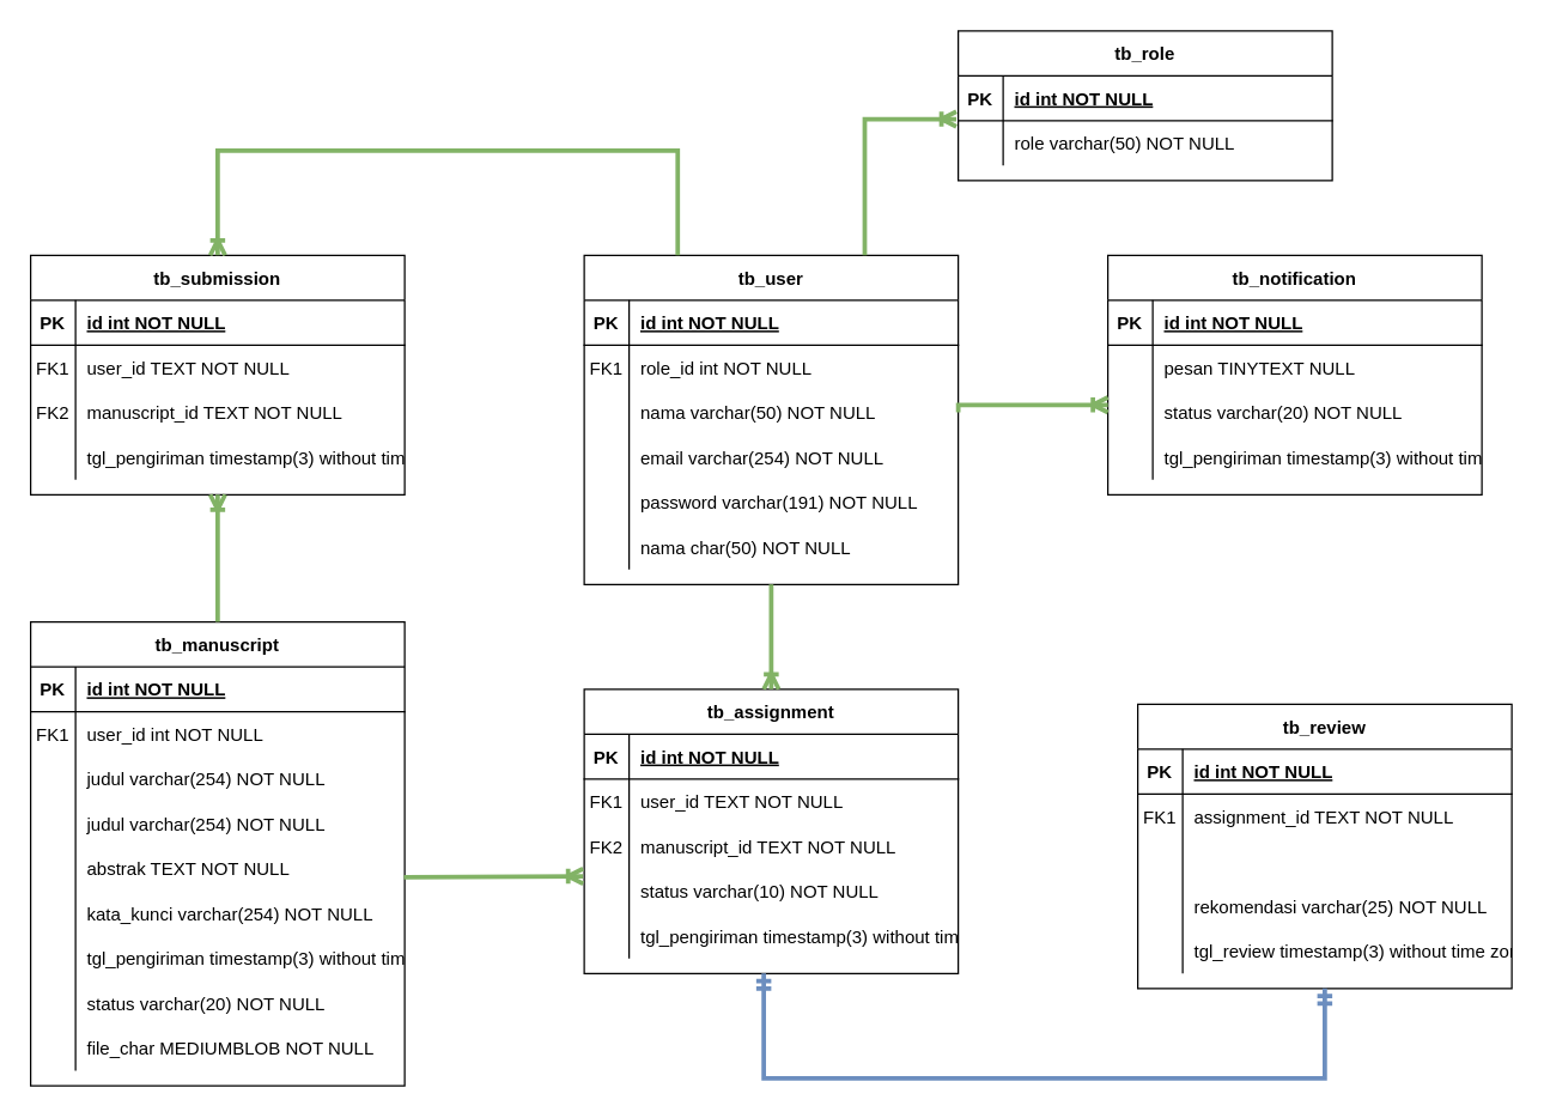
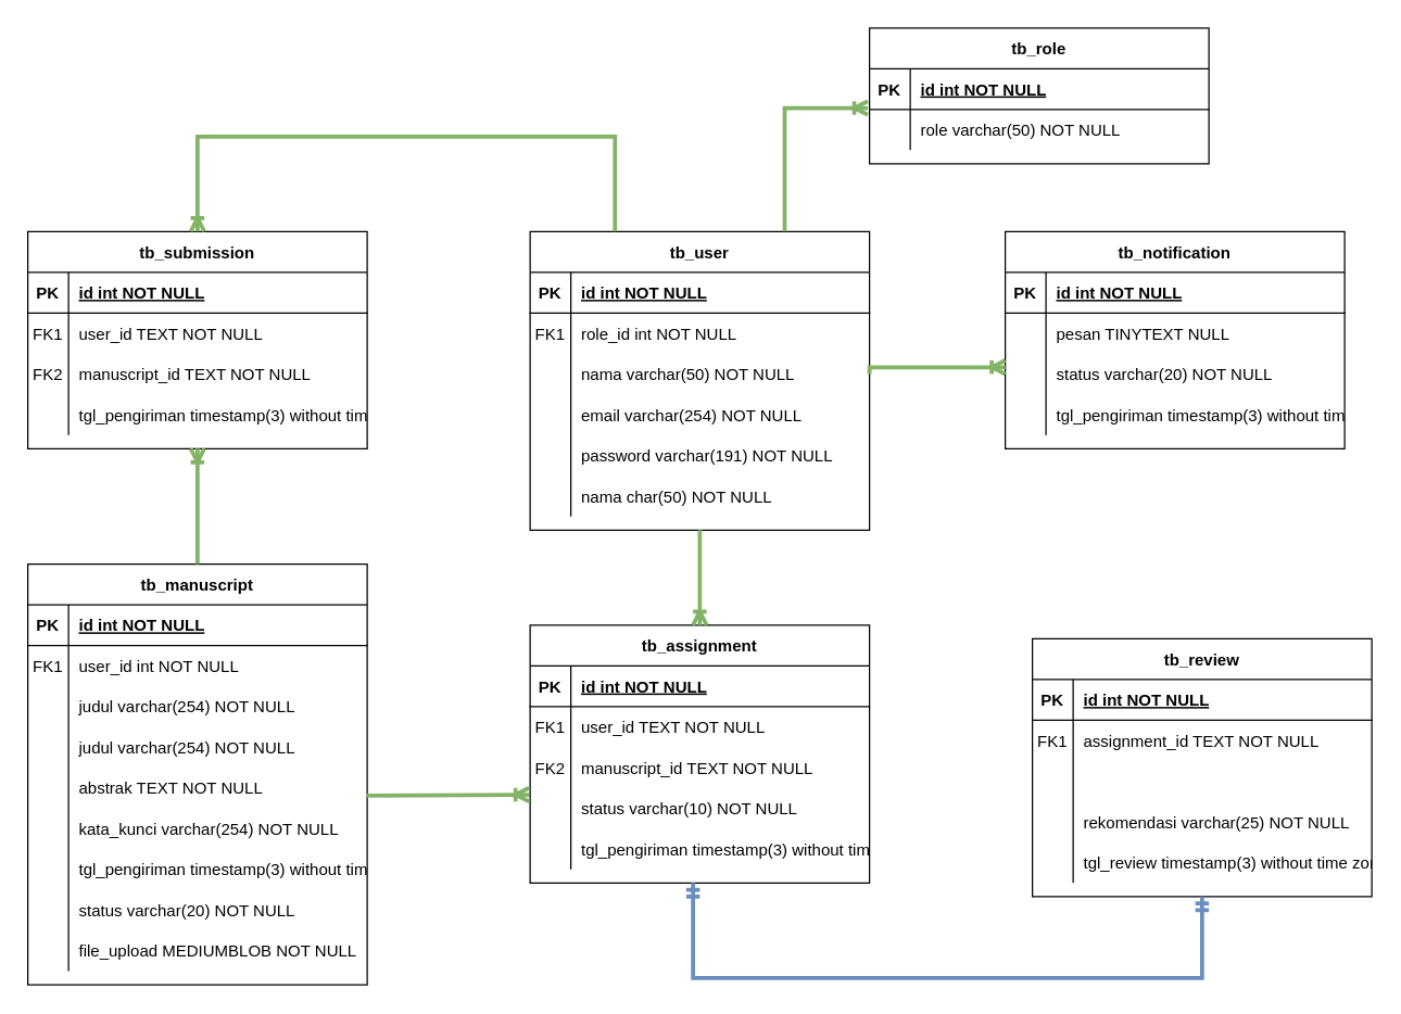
- <mxCell id="48" value="file_char MEDIUMBLOB NOT NULL" style="shape=partialRectangle;overflow=hidden;connectable=0;fillColor=none;top=0;left=0;bottom=0;right=0;align=left;spacingLeft=6;" vertex="1" parent="46"><mxGeometry x="30" width="220" height="30" as="geometry"><mxRectangle width="220" height="30" as="alternateBounds" /></mxGeometry></mxCell>
+ <mxCell id="48" value="file_upload MEDIUMBLOB NOT NULL" style="shape=partialRectangle;overflow=hidden;connectable=0;fillColor=none;top=0;left=0;bottom=0;right=0;align=left;spacingLeft=6;" vertex="1" parent="46"><mxGeometry x="30" width="220" height="30" as="geometry"><mxRectangle width="220" height="30" as="alternateBounds" /></mxGeometry></mxCell>
